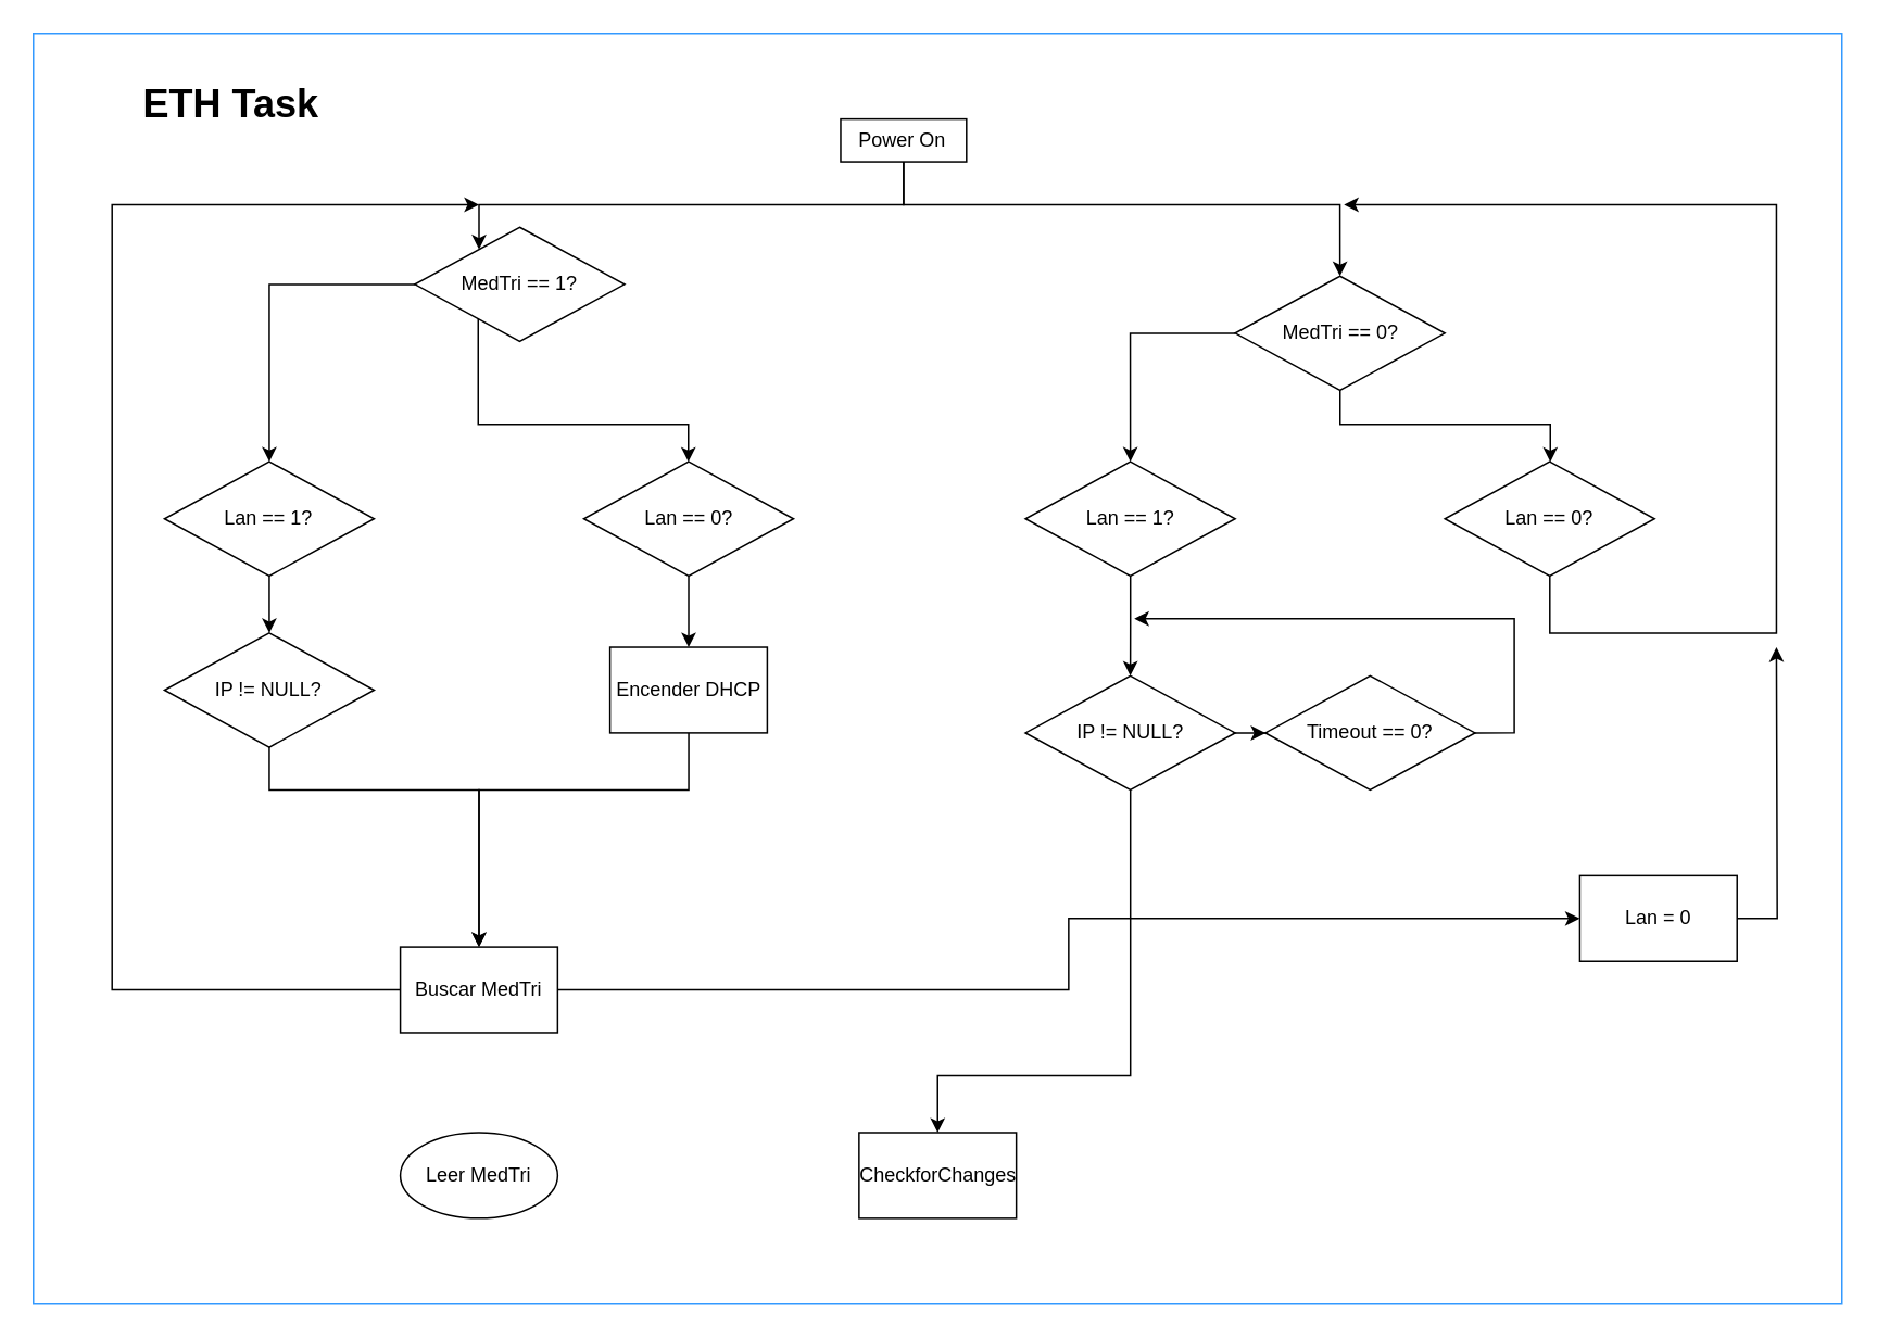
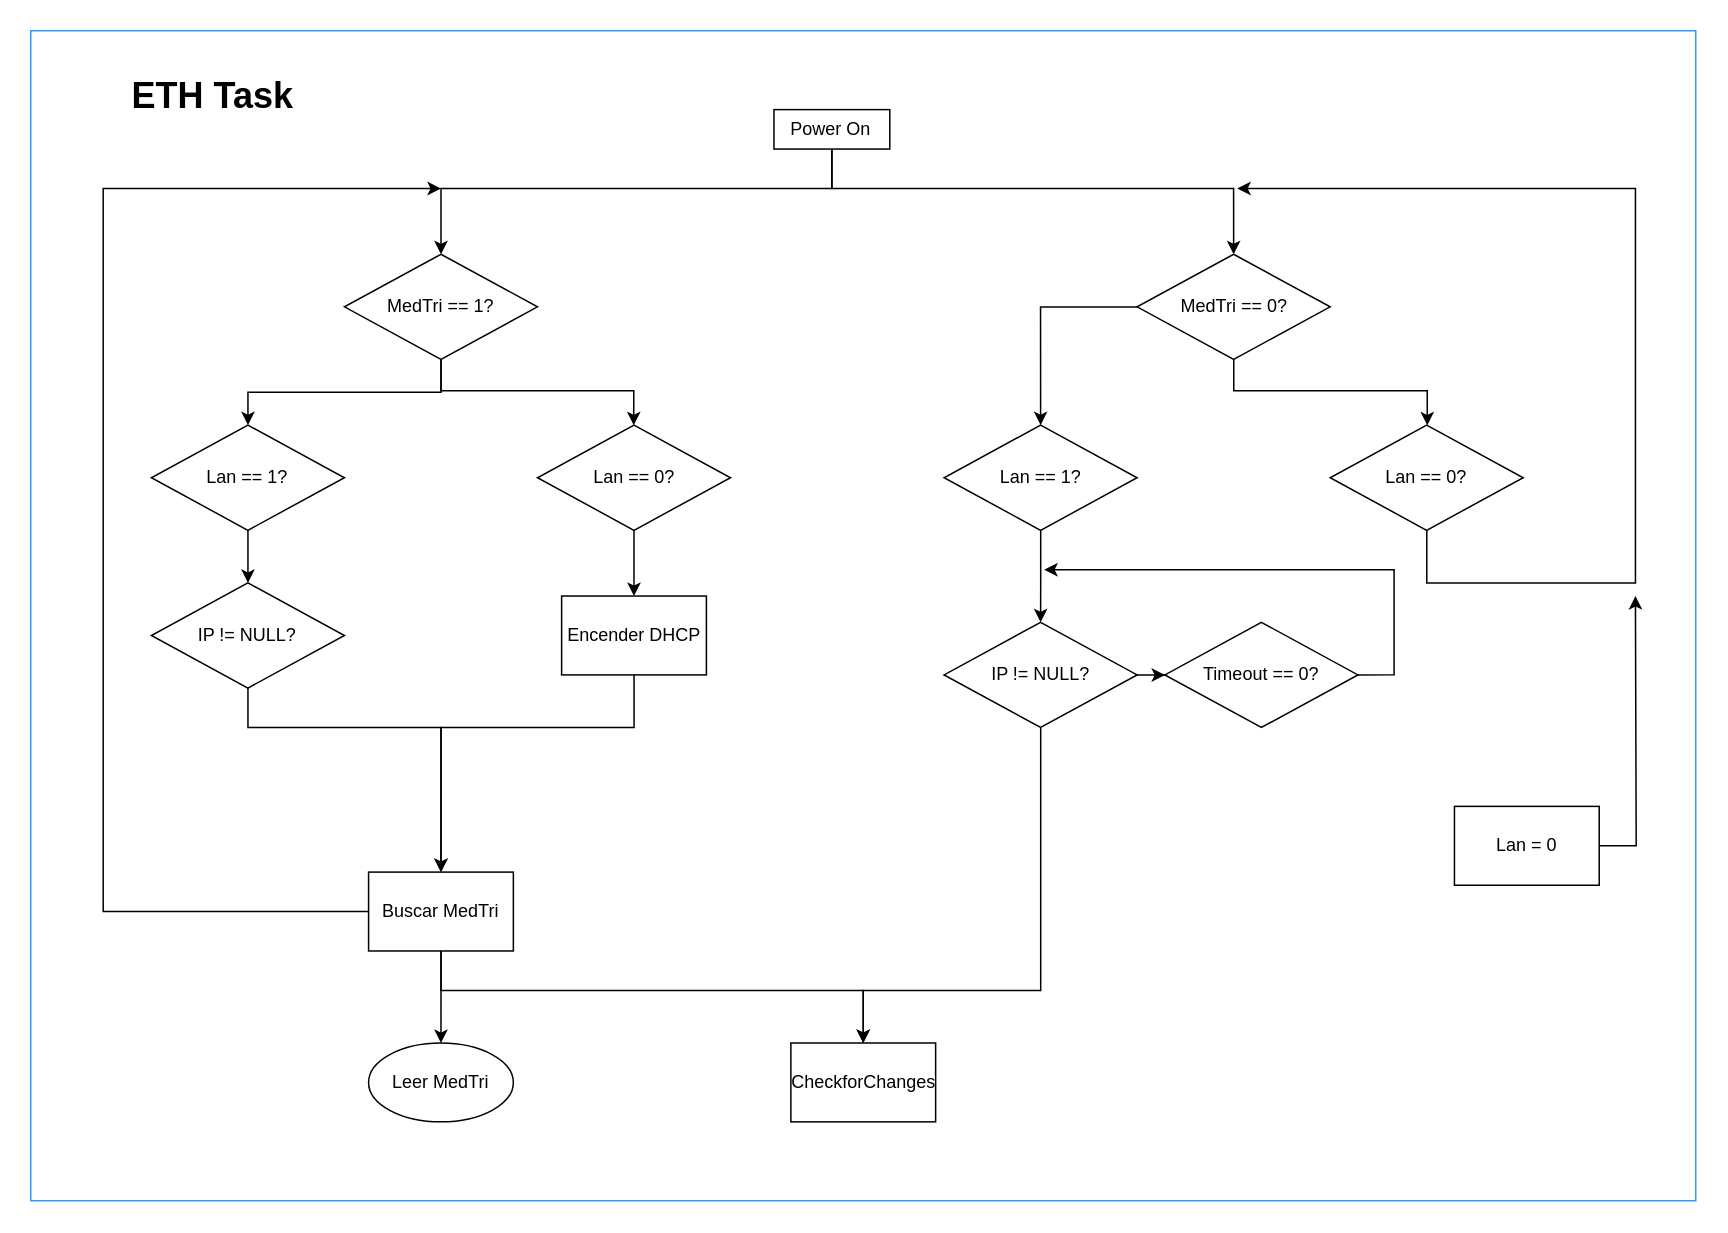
- <mxCell id="5" value="MedTri == 1?" style="rhombus;whiteSpace=wrap;html=1;" parent="2" vertex="1"><mxGeometry x="234.13" y="118.989" width="128.696" height="70.112" as="geometry" /></mxCell>
+ <mxCell id="5" value="MedTri == 1?" style="rhombus;whiteSpace=wrap;html=1;" parent="2" vertex="1"><mxGeometry x="209.13" y="148.989" width="128.696" height="70.112" as="geometry" /></mxCell>
- <mxCell id="34" value="" style="edgeStyle=orthogonalEdgeStyle;rounded=0;orthogonalLoop=1;jettySize=auto;html=1;" parent="2" source="19" target="32" edge="1"><mxGeometry relative="1" as="geometry"><mxPoint x="273.478" y="718.652" as="targetPoint" /></mxGeometry></mxCell>
+ <mxCell id="34" value="" style="edgeStyle=orthogonalEdgeStyle;rounded=0;orthogonalLoop=1;jettySize=auto;html=1;entryX=0.5;entryY=0;entryDx=0;entryDy=0;" parent="2" source="19" target="33" edge="1"><mxGeometry relative="1" as="geometry"><mxPoint x="273.478" y="718.652" as="targetPoint" /></mxGeometry></mxCell>
+ <mxCell id="36" style="edgeStyle=orthogonalEdgeStyle;rounded=0;orthogonalLoop=1;jettySize=auto;html=1;entryX=0.5;entryY=0;entryDx=0;entryDy=0;" parent="2" source="19" target="35" edge="1"><mxGeometry relative="1" as="geometry"><Array as="points"><mxPoint x="273.478" y="639.775" /><mxPoint x="555.0" y="639.775" /></Array></mxGeometry></mxCell>
